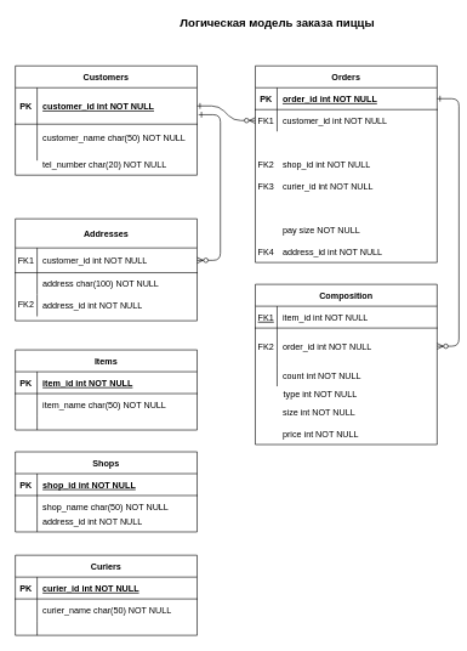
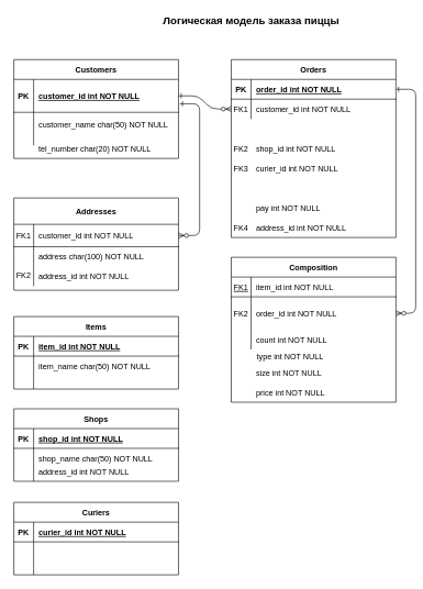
- <mxCell id="37" value="pay size NOT NULL" style="shape=partialRectangle;overflow=hidden;connectable=0;fillColor=none;top=0;left=0;bottom=0;right=0;align=left;spacingLeft=6;" vertex="1" parent="1"><mxGeometry x="380" y="300" width="220" height="30" as="geometry" /></mxCell>
+ <mxCell id="37" value="pay int NOT NULL" style="shape=partialRectangle;overflow=hidden;connectable=0;fillColor=none;top=0;left=0;bottom=0;right=0;align=left;spacingLeft=6;" vertex="1" parent="1"><mxGeometry x="380" y="300" width="220" height="30" as="geometry" /></mxCell>
- <mxCell id="80" value="curier_name char(50) NOT NULL" style="shape=partialRectangle;overflow=hidden;connectable=0;fillColor=none;top=0;left=0;bottom=0;right=0;align=left;spacingLeft=6;" vertex="1" parent="78"><mxGeometry x="30" width="220" height="30" as="geometry" /></mxCell>
